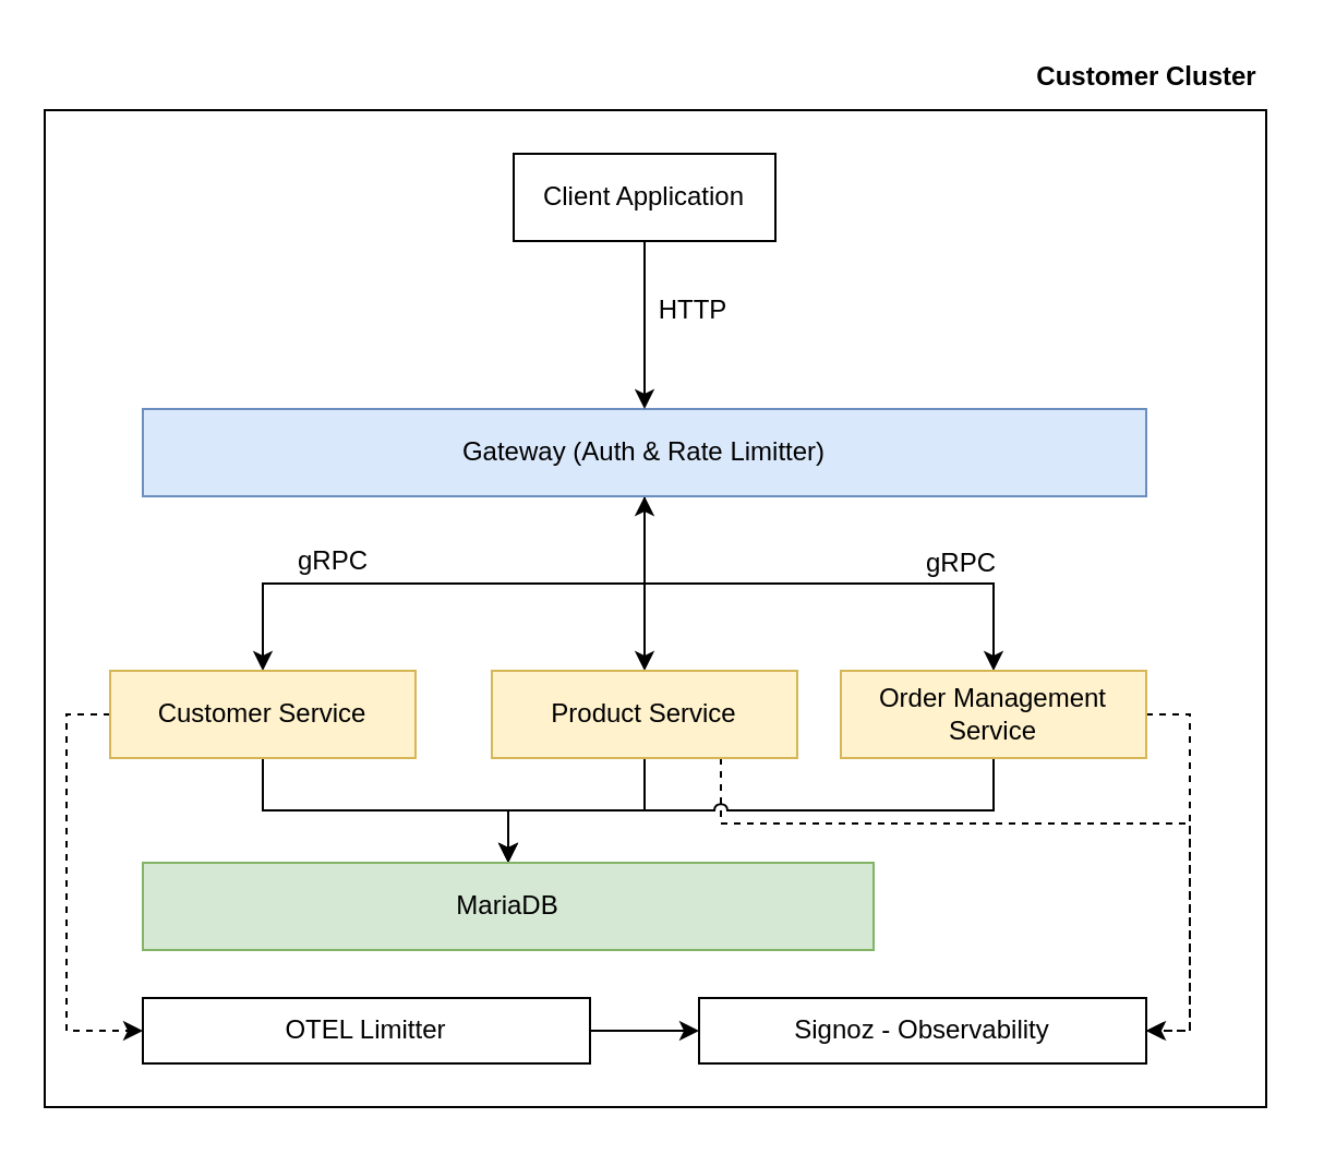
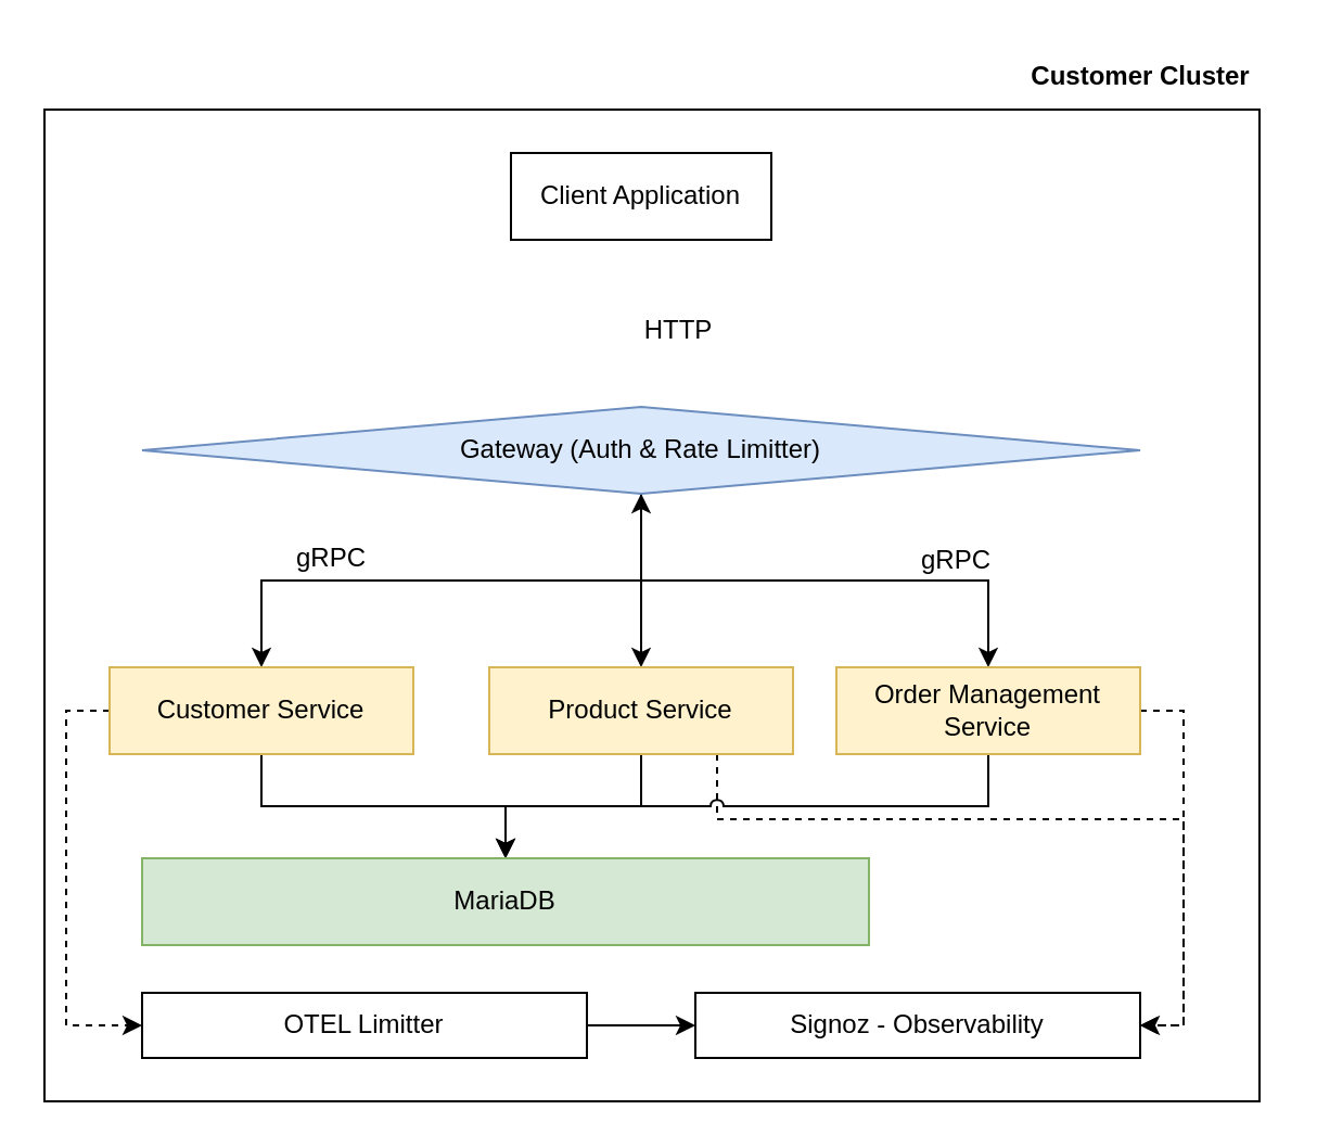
- <mxCell id="21" value="HTTP" style="text;html=1;align=center;verticalAlign=middle;resizable=0;points=[];autosize=1;strokeColor=none;fillColor=none;" vertex="1" parent="1"><mxGeometry x="292" y="127" width="50" height="30" as="geometry" /></mxCell>
+ <mxCell id="21" value="HTTP" style="text;html=1;align=center;verticalAlign=middle;resizable=0;points=[];autosize=1;strokeColor=none;fillColor=none;" vertex="1" parent="1"><mxGeometry x="287" y="137" width="50" height="30" as="geometry" /></mxCell>
- <mxCell id="19" style="edgeStyle=orthogonalEdgeStyle;rounded=0;orthogonalLoop=1;jettySize=auto;html=1;exitX=0.5;exitY=1;exitDx=0;exitDy=0;entryX=0.5;entryY=0;entryDx=0;entryDy=0;" edge="1" parent="1" source="20" target="6"><mxGeometry relative="1" as="geometry" /></mxCell>
- <mxCell id="6" value="Gateway (Auth &amp;amp; Rate Limitter)" style="rounded=0;whiteSpace=wrap;html=1;fillColor=#dae8fc;strokeColor=#6c8ebf;" vertex="1" parent="1"><mxGeometry x="65" y="187" width="460" height="40" as="geometry" /></mxCell>
+ <mxCell id="6" value="Gateway (Auth &amp;amp; Rate Limitter)" style="rhombus;whiteSpace=wrap;html=1;fillColor=#dae8fc;strokeColor=#6c8ebf;" vertex="1" parent="1"><mxGeometry x="65" y="187" width="460" height="40" as="geometry" /></mxCell>
